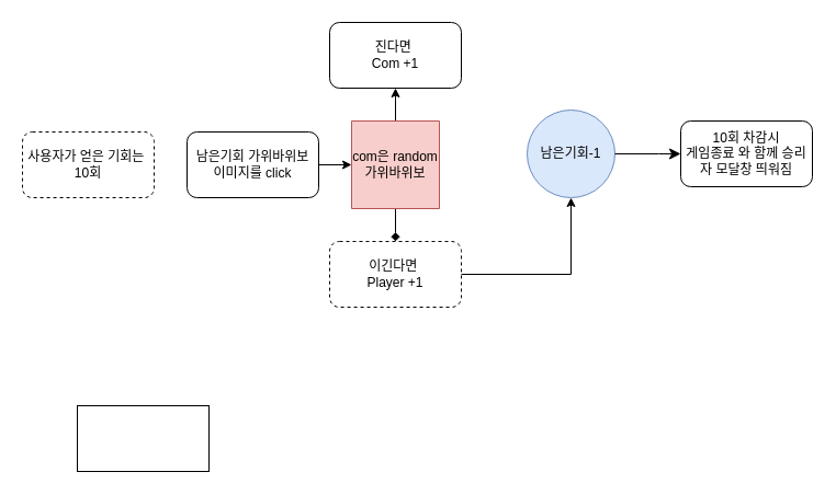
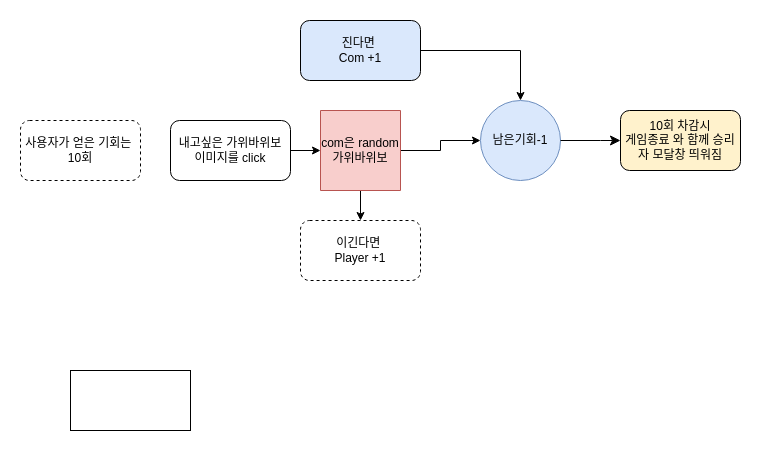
- <mxCell id="10" value="진다면&amp;nbsp;&lt;br&gt;Com +1" style="whiteSpace=wrap;html=1;rounded=1;" vertex="1" parent="1"><mxGeometry x="300" y="20" width="120" height="60" as="geometry" /></mxCell>
+ <mxCell id="10" value="진다면&amp;nbsp;&lt;br&gt;Com +1" style="whiteSpace=wrap;html=1;rounded=1;fillColor=#dae8fc;" vertex="1" parent="1"><mxGeometry x="300" y="20" width="120" height="60" as="geometry" /></mxCell>
+ <mxCell id="9" value="" style="edgeStyle=orthogonalEdgeStyle;rounded=0;orthogonalLoop=1;jettySize=auto;html=1;" edge="1" parent="1" source="10" target="11"><mxGeometry relative="1" as="geometry" /></mxCell>
- <mxCell id="6" value="" style="edgeStyle=orthogonalEdgeStyle;rounded=0;orthogonalLoop=1;jettySize=auto;html=1;" edge="1" parent="1" source="7" target="10"><mxGeometry relative="1" as="geometry" /></mxCell>
+ <mxCell id="6" value="" style="edgeStyle=orthogonalEdgeStyle;rounded=0;orthogonalLoop=1;jettySize=auto;html=1;" edge="1" parent="1" source="7" target="11"><mxGeometry relative="1" as="geometry" /></mxCell>
- <mxCell id="14" value="10회 차감시&lt;br&gt;게임종료 와 함께 승리자 모달창 띄워짐" style="rounded=1;whiteSpace=wrap;html=1;" vertex="1" parent="1"><mxGeometry x="620" y="110" width="120" height="60" as="geometry" /></mxCell>
+ <mxCell id="14" value="10회 차감시&lt;br&gt;게임종료 와 함께 승리자 모달창 띄워짐" style="rounded=1;whiteSpace=wrap;html=1;fillColor=#fff2cc;" vertex="1" parent="1"><mxGeometry x="620" y="110" width="120" height="60" as="geometry" /></mxCell>
- <mxCell id="4" value="남은기회 가위바위보&lt;br&gt;이미지를 click" style="rounded=1;whiteSpace=wrap;html=1;" vertex="1" parent="1"><mxGeometry x="170" y="120" width="120" height="60" as="geometry" /></mxCell>
+ <mxCell id="4" value="내고싶은 가위바위보&lt;br&gt;이미지를 click" style="rounded=1;whiteSpace=wrap;html=1;" vertex="1" parent="1"><mxGeometry x="170" y="120" width="120" height="60" as="geometry" /></mxCell>
- <mxCell id="5" value="" style="edgeStyle=orthogonalEdgeStyle;rounded=0;orthogonalLoop=1;jettySize=auto;html=1;endArrow=diamond;" edge="1" parent="1" source="7" target="8"><mxGeometry relative="1" as="geometry" /></mxCell>
+ <mxCell id="5" value="" style="edgeStyle=orthogonalEdgeStyle;rounded=0;orthogonalLoop=1;jettySize=auto;html=1;" edge="1" parent="1" source="7" target="8"><mxGeometry relative="1" as="geometry" /></mxCell>
- <mxCell id="12" value="" style="endArrow=classic;html=1;rounded=0;exitX=1;exitY=0.5;exitDx=0;exitDy=0;entryX=0.5;entryY=1;entryDx=0;entryDy=0;" edge="1" parent="1" source="8" target="11"><mxGeometry width="50" height="50" relative="1" as="geometry"><mxPoint x="450" y="280" as="sourcePoint" /><mxPoint x="530" y="200" as="targetPoint" /><Array as="points"><mxPoint x="520" y="250" /></Array></mxGeometry></mxCell>
